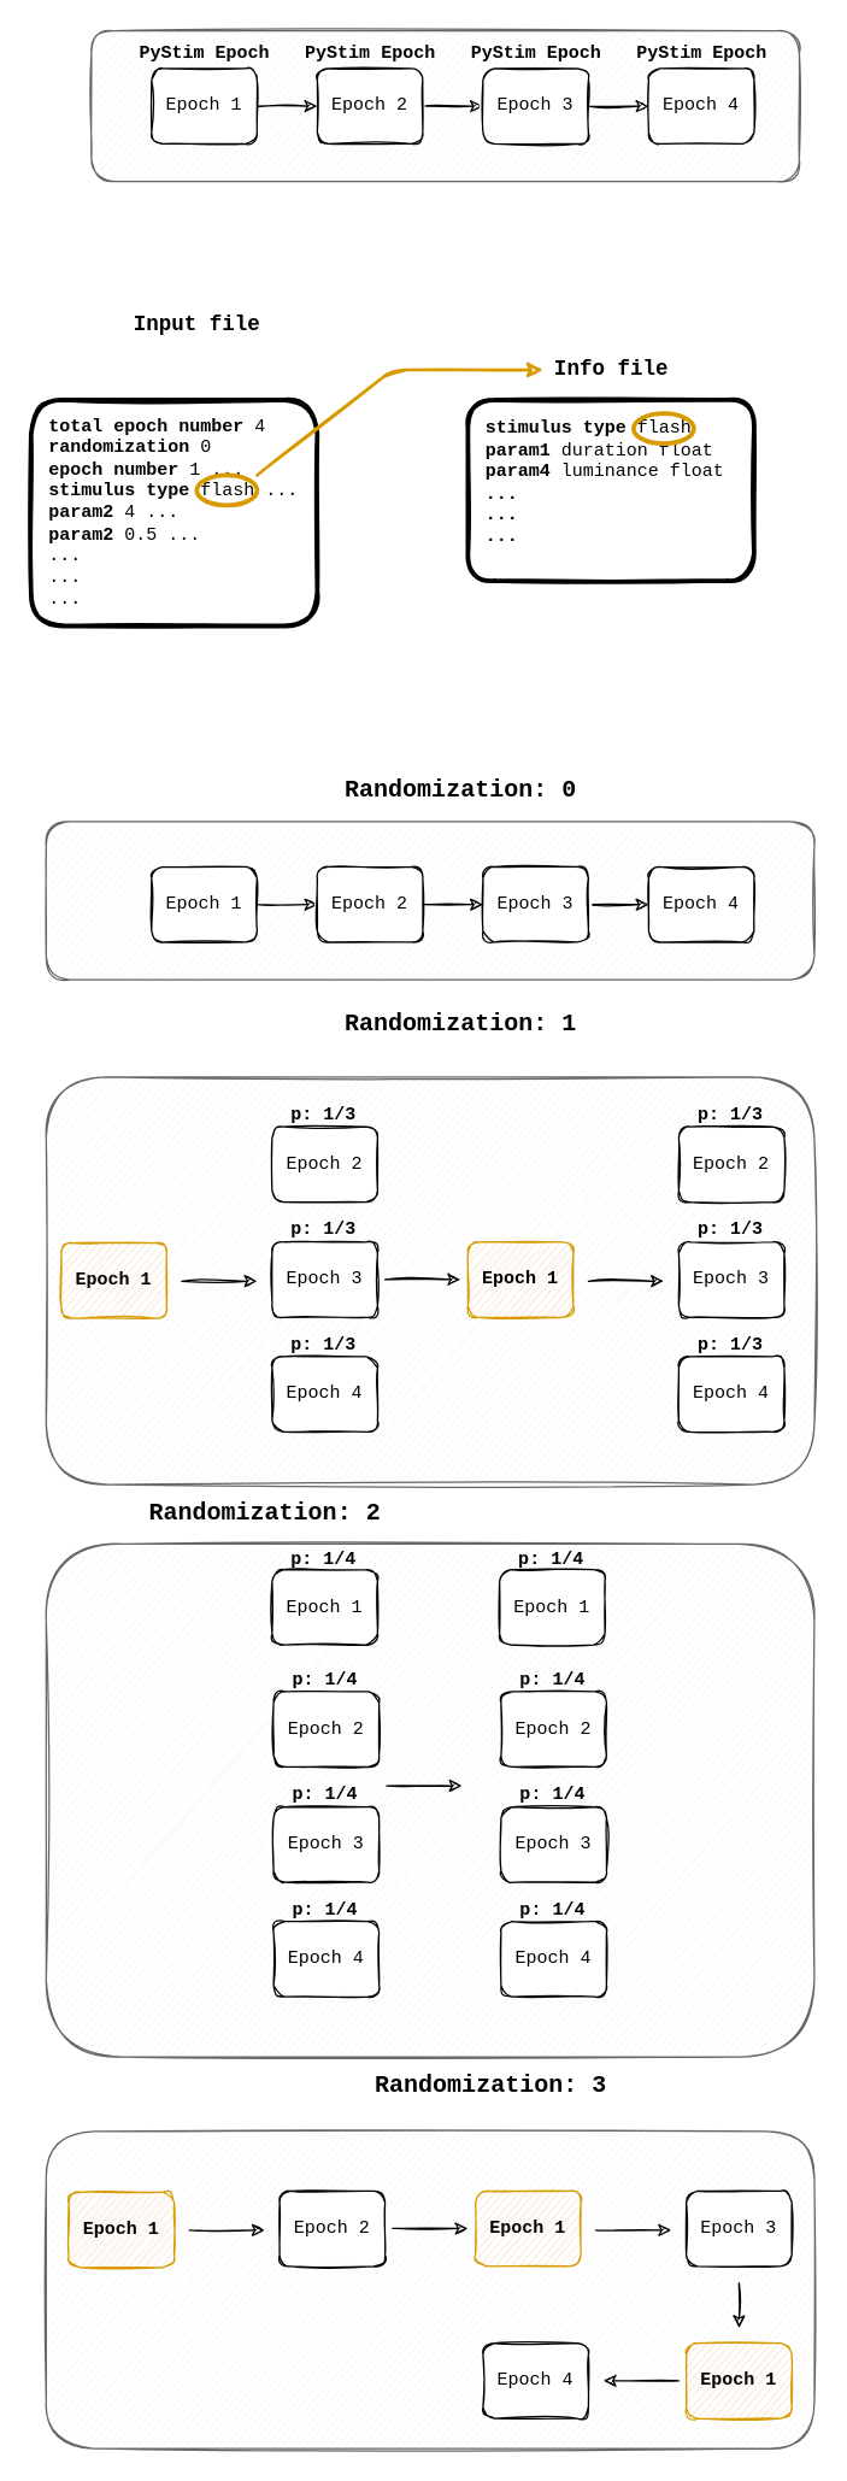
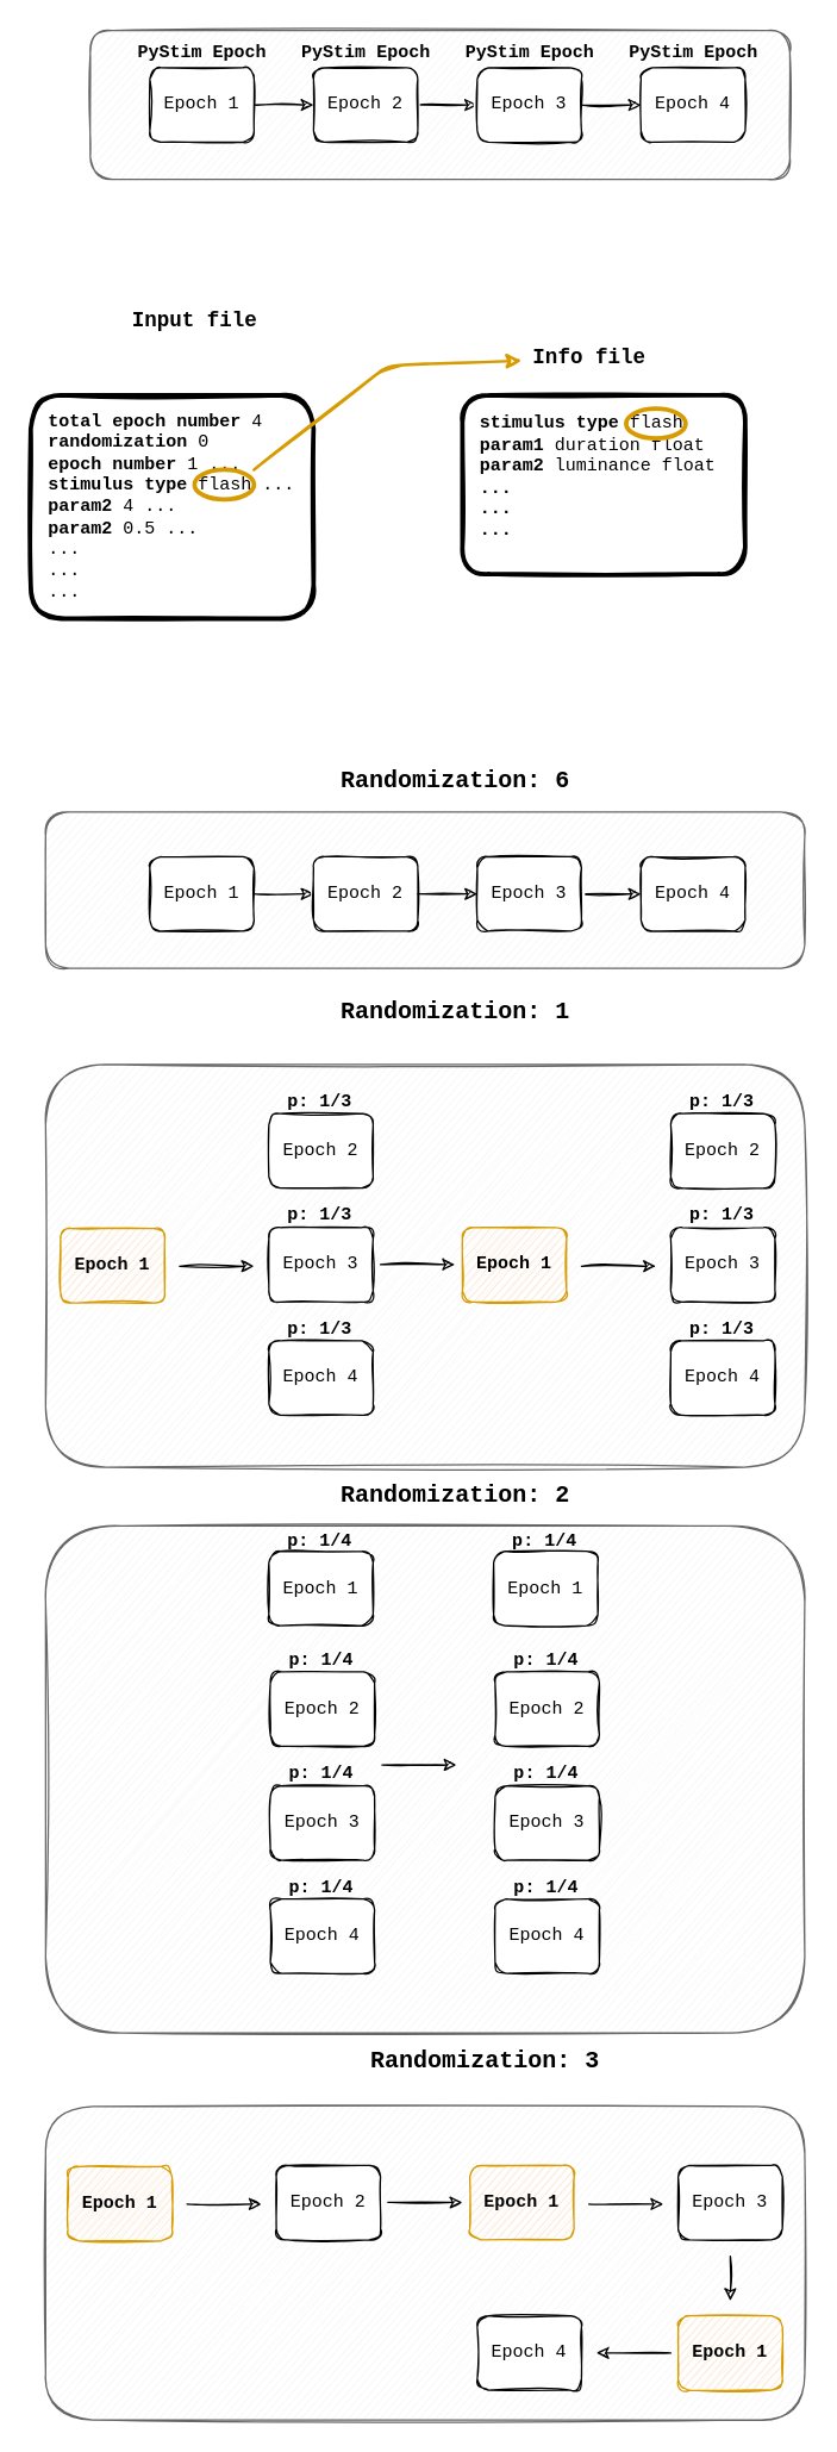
- <mxCell id="6" value="Info file" style="text;html=1;align=center;verticalAlign=middle;resizable=0;points=[];autosize=1;fontStyle=1;fontSize=14;fontFamily=Courier New;" vertex="1" parent="1"><mxGeometry x="360" y="235" width="90" height="20" as="geometry" /></mxCell>
+ <mxCell id="6" value="Info file" style="text;html=1;align=center;verticalAlign=middle;resizable=0;points=[];autosize=1;fontStyle=1;fontSize=14;fontFamily=Courier New;" vertex="1" parent="1"><mxGeometry x="350" y="230" width="90" height="20" as="geometry" /></mxCell>
- <mxCell id="19" value="&lt;div&gt;&lt;b&gt;stimulus type &lt;/b&gt;flash&lt;br&gt;&lt;b&gt;&lt;/b&gt;&lt;/div&gt;&lt;div&gt;&lt;b&gt;param1 &lt;/b&gt;duration float&lt;br&gt;&lt;b&gt;&lt;/b&gt;&lt;/div&gt;&lt;div&gt;&lt;b&gt;param4 &lt;/b&gt;luminance float&lt;br&gt;&lt;b&gt;&lt;/b&gt;&lt;/div&gt;&lt;div&gt;&lt;b&gt;...&lt;/b&gt;&lt;/div&gt;&lt;div&gt;&lt;b&gt;...&lt;/b&gt;&lt;/div&gt;&lt;div&gt;&lt;b&gt;...&lt;br&gt;&lt;/b&gt;&lt;/div&gt;" style="text;html=1;strokeColor=none;fillColor=none;align=left;verticalAlign=middle;whiteSpace=wrap;rounded=0;fontSize=12;fontFamily=Courier New;" vertex="1" parent="1"><mxGeometry x="320" y="275" width="210" height="90" as="geometry" /></mxCell>
+ <mxCell id="19" value="&lt;div&gt;&lt;b&gt;stimulus type &lt;/b&gt;flash&lt;br&gt;&lt;b&gt;&lt;/b&gt;&lt;/div&gt;&lt;div&gt;&lt;b&gt;param1 &lt;/b&gt;duration float&lt;br&gt;&lt;b&gt;&lt;/b&gt;&lt;/div&gt;&lt;div&gt;&lt;b&gt;param2 &lt;/b&gt;luminance float&lt;br&gt;&lt;b&gt;&lt;/b&gt;&lt;/div&gt;&lt;div&gt;&lt;b&gt;...&lt;/b&gt;&lt;/div&gt;&lt;div&gt;&lt;b&gt;...&lt;/b&gt;&lt;/div&gt;&lt;div&gt;&lt;b&gt;...&lt;br&gt;&lt;/b&gt;&lt;/div&gt;" style="text;html=1;strokeColor=none;fillColor=none;align=left;verticalAlign=middle;whiteSpace=wrap;rounded=0;fontSize=12;fontFamily=Courier New;" vertex="1" parent="1"><mxGeometry x="320" y="275" width="210" height="90" as="geometry" /></mxCell>
- <mxCell id="24" value="&lt;b&gt;Randomization: 0&lt;/b&gt;&lt;b style=&quot;font-size: 16px&quot;&gt;&lt;br style=&quot;font-size: 16px&quot;&gt;&lt;/b&gt;" style="text;html=1;align=center;verticalAlign=middle;resizable=0;points=[];autosize=1;fontSize=16;sketch=0;shadow=0;labelBorderColor=none;fontFamily=Courier New;" vertex="1" parent="1"><mxGeometry x="220" y="515" width="170" height="20" as="geometry" /></mxCell>
+ <mxCell id="24" value="&lt;b&gt;Randomization: 6&lt;/b&gt;&lt;b style=&quot;font-size: 16px&quot;&gt;&lt;br style=&quot;font-size: 16px&quot;&gt;&lt;/b&gt;" style="text;html=1;align=center;verticalAlign=middle;resizable=0;points=[];autosize=1;fontSize=16;sketch=0;shadow=0;labelBorderColor=none;fontFamily=Courier New;" vertex="1" parent="1"><mxGeometry x="220" y="515" width="170" height="20" as="geometry" /></mxCell>
- <mxCell id="51" value="&lt;b&gt;Randomization: 2&lt;br&gt;&lt;/b&gt;" style="text;html=1;align=center;verticalAlign=middle;resizable=0;points=[];autosize=1;fontSize=16;sketch=0;shadow=0;labelBorderColor=none;fontFamily=Courier New;" vertex="1" parent="1"><mxGeometry x="90" y="995" width="170" height="20" as="geometry" /></mxCell>
+ <mxCell id="51" value="&lt;b&gt;Randomization: 2&lt;br&gt;&lt;/b&gt;" style="text;html=1;align=center;verticalAlign=middle;resizable=0;points=[];autosize=1;fontSize=16;sketch=0;shadow=0;labelBorderColor=none;fontFamily=Courier New;" vertex="1" parent="1"><mxGeometry x="220" y="995" width="170" height="20" as="geometry" /></mxCell>
